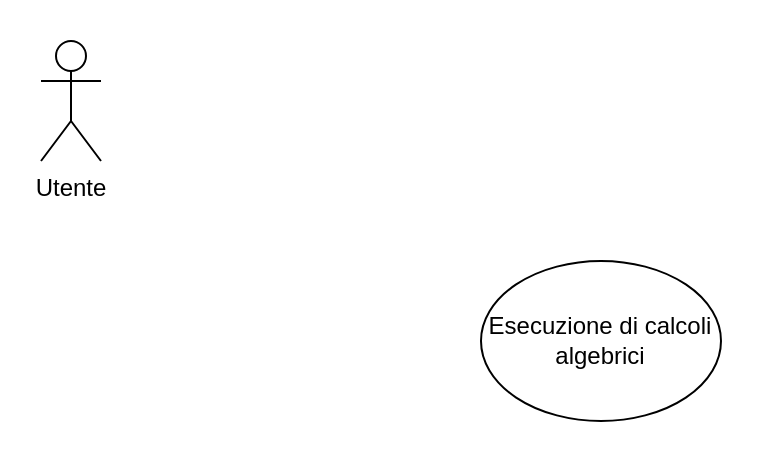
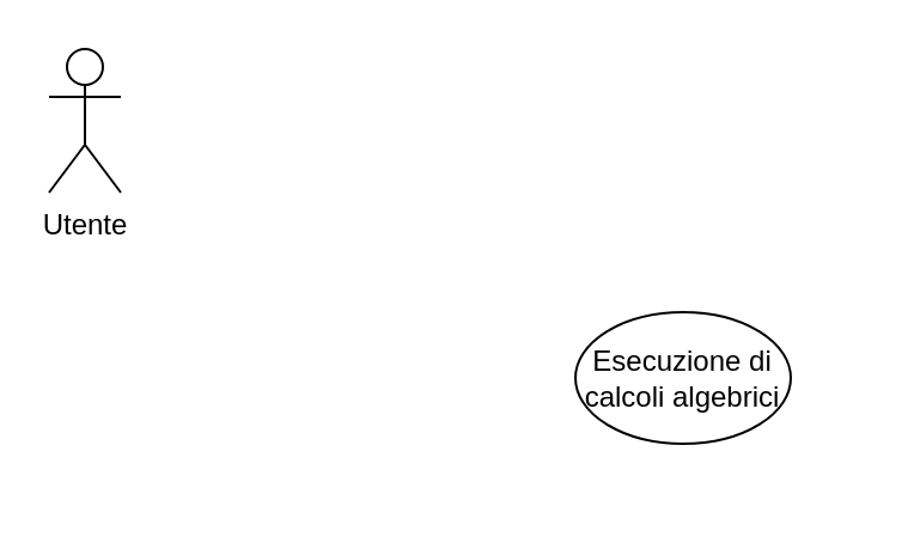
- <mxCell id="3" value="Esecuzione di calcoli algebrici" style="ellipse;whiteSpace=wrap;html=1;" vertex="1" parent="1"><mxGeometry x="240" y="130" width="120" height="80" as="geometry" /></mxCell>
+ <mxCell id="3" value="Esecuzione di calcoli algebrici" style="ellipse;whiteSpace=wrap;html=1;" vertex="1" parent="1"><mxGeometry x="240" y="130" width="90" height="55" as="geometry" /></mxCell>
